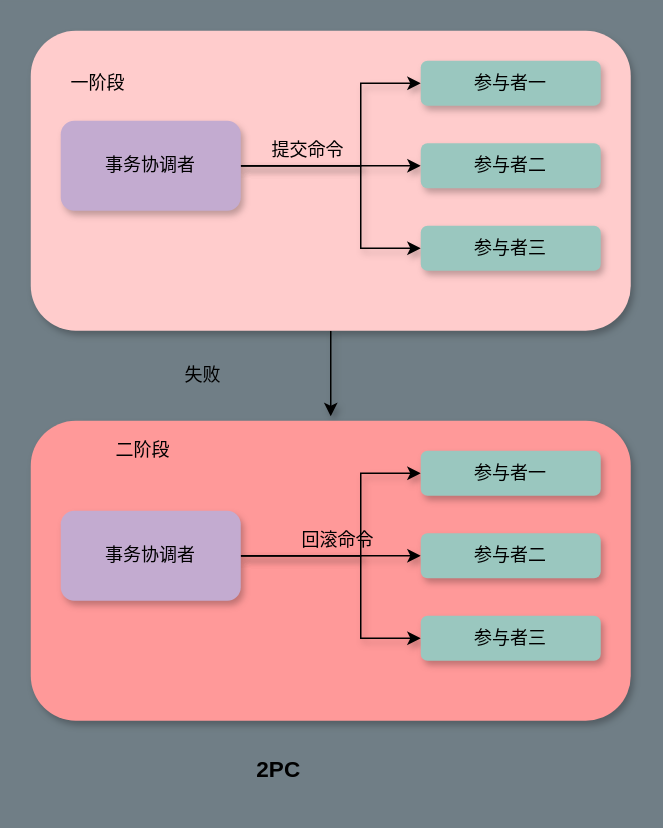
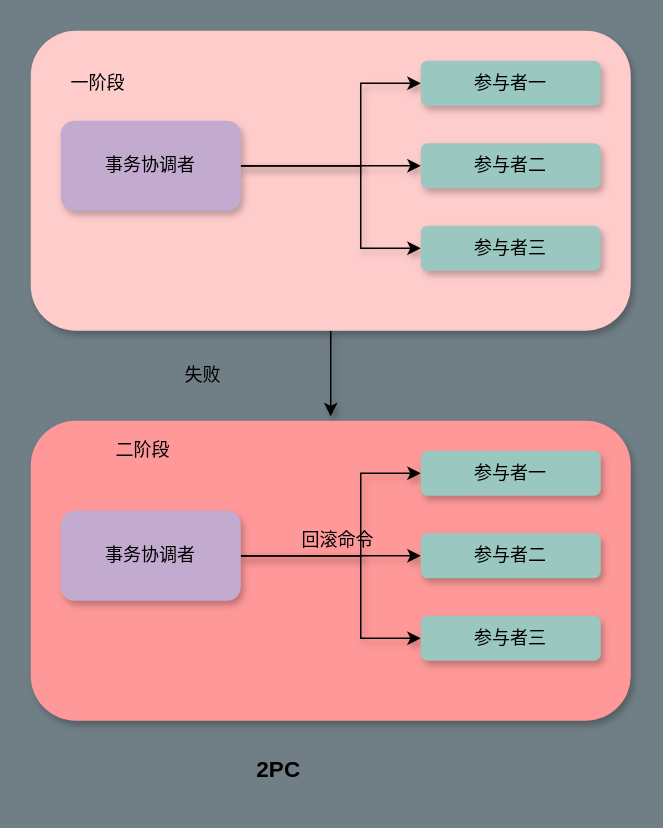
- <mxCell id="14" value="提交命令" style="text;html=1;strokeColor=none;fillColor=none;align=center;verticalAlign=middle;whiteSpace=wrap;rounded=0;shadow=1;" vertex="1" parent="1"><mxGeometry x="180" y="90" width="50" height="20" as="geometry" /></mxCell>
